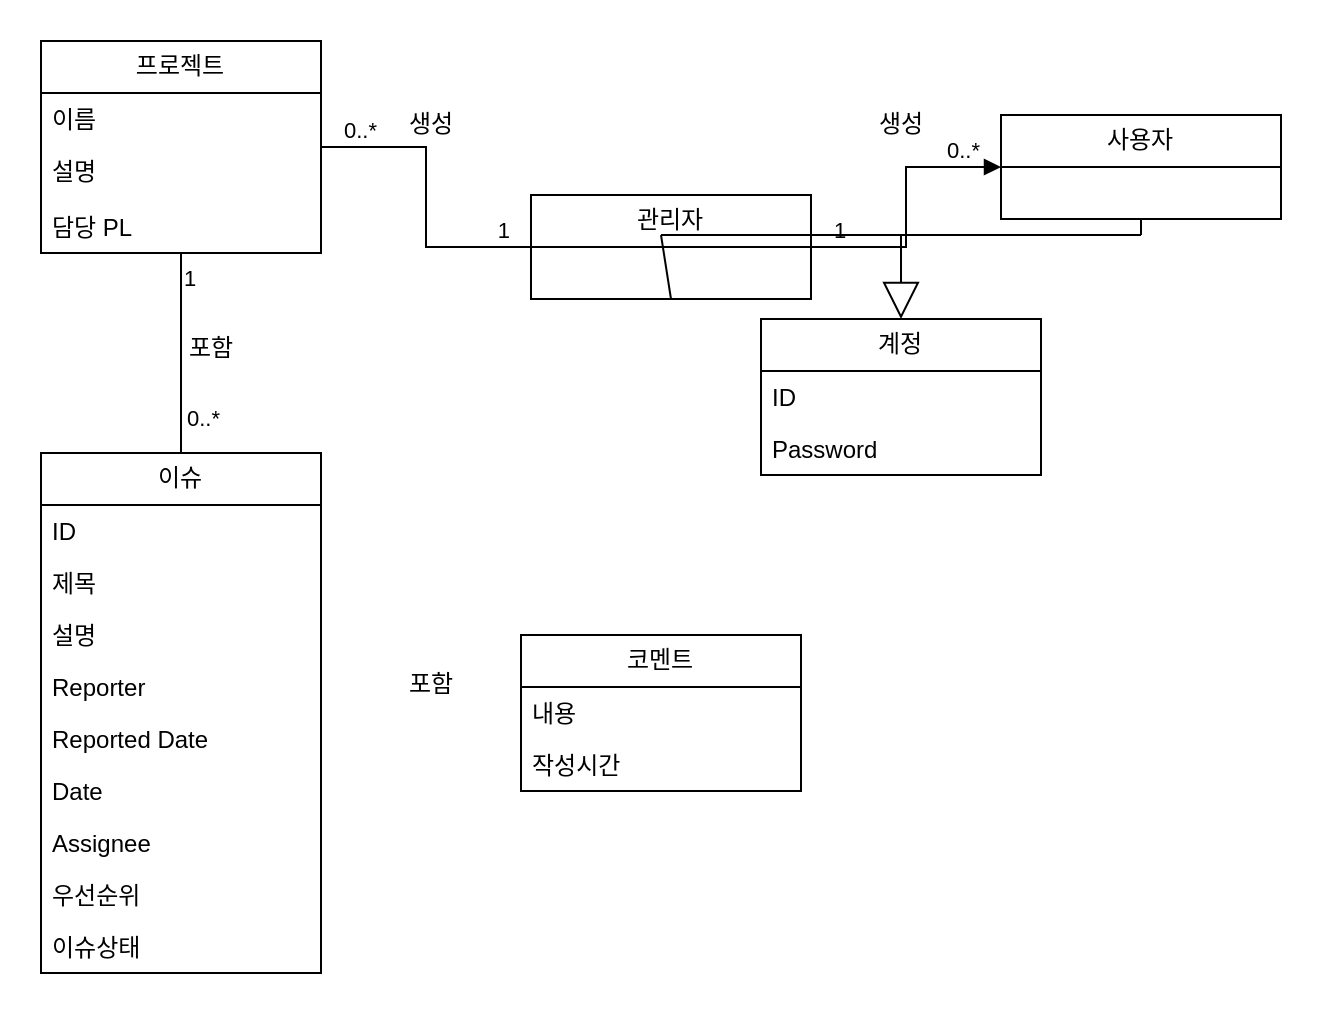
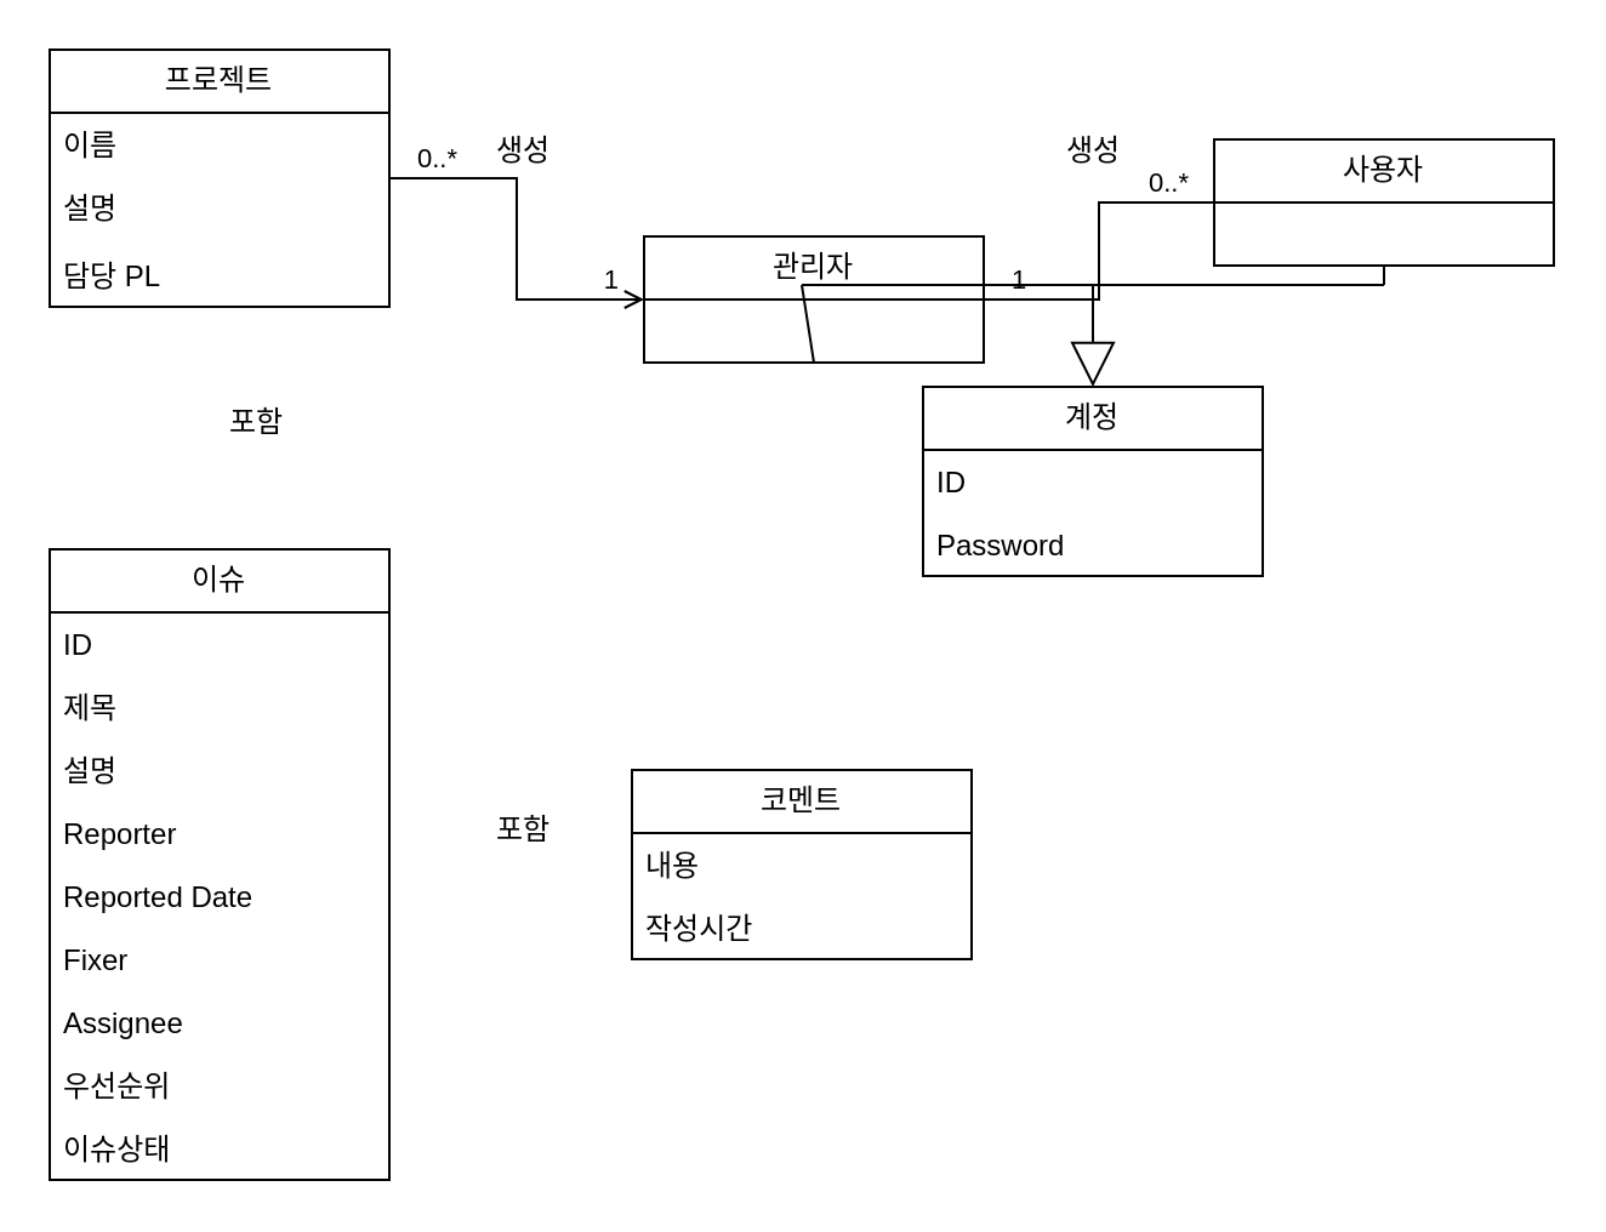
- <mxCell id="28" value="" style="endArrow=block;html=1;edgeStyle=orthogonalEdgeStyle;rounded=0;exitX=1;exitY=0.5;exitDx=0;exitDy=0;entryX=0;entryY=0.5;entryDx=0;entryDy=0;" edge="1" parent="1" source="2" target="3"><mxGeometry relative="1" as="geometry"><mxPoint x="280" y="187" as="sourcePoint" /><mxPoint x="440" y="187" as="targetPoint" /></mxGeometry></mxCell>
+ <mxCell id="28" value="" style="endArrow=none;html=1;edgeStyle=orthogonalEdgeStyle;rounded=0;exitX=1;exitY=0.5;exitDx=0;exitDy=0;entryX=0;entryY=0.5;entryDx=0;entryDy=0;" edge="1" parent="1" source="2" target="3"><mxGeometry relative="1" as="geometry"><mxPoint x="280" y="187" as="sourcePoint" /><mxPoint x="440" y="187" as="targetPoint" /></mxGeometry></mxCell>
- <mxCell id="24" value="" style="endArrow=none;html=1;edgeStyle=orthogonalEdgeStyle;rounded=0;entryX=0;entryY=0.5;entryDx=0;entryDy=0;" edge="1" parent="1" source="4" target="2"><mxGeometry relative="1" as="geometry"><mxPoint x="260" y="197" as="sourcePoint" /><mxPoint x="420" y="197" as="targetPoint" /></mxGeometry></mxCell>
+ <mxCell id="24" value="" style="endArrow=open;html=1;edgeStyle=orthogonalEdgeStyle;rounded=0;entryX=0;entryY=0.5;entryDx=0;entryDy=0;" edge="1" parent="1" source="4" target="2"><mxGeometry relative="1" as="geometry"><mxPoint x="260" y="197" as="sourcePoint" /><mxPoint x="420" y="197" as="targetPoint" /></mxGeometry></mxCell>
- <mxCell id="36" value="" style="endArrow=none;html=1;edgeStyle=orthogonalEdgeStyle;rounded=0;exitX=0.5;exitY=1;exitDx=0;exitDy=0;entryX=0.5;entryY=0;entryDx=0;entryDy=0;" edge="1" parent="1" source="4" target="8"><mxGeometry relative="1" as="geometry"><mxPoint x="280" y="247" as="sourcePoint" /><mxPoint x="440" y="247" as="targetPoint" /></mxGeometry></mxCell>
- <mxCell id="37" value="1" style="edgeLabel;resizable=0;html=1;align=left;verticalAlign=bottom;" connectable="0" vertex="1" parent="36"><mxGeometry x="-1" relative="1" as="geometry"><mxPoint y="21" as="offset" /></mxGeometry></mxCell>
- <mxCell id="38" value="0..*" style="edgeLabel;resizable=0;html=1;align=right;verticalAlign=bottom;" connectable="0" vertex="1" parent="36"><mxGeometry x="1" relative="1" as="geometry"><mxPoint x="20" y="-9" as="offset" /></mxGeometry></mxCell>
- <mxCell id="14" value="Date" style="text;strokeColor=none;fillColor=none;align=left;verticalAlign=top;spacingLeft=4;spacingRight=4;overflow=hidden;rotatable=0;points=[[0,0.5],[1,0.5]];portConstraint=eastwest;whiteSpace=wrap;html=1;" vertex="1" parent="8"><mxGeometry y="156" width="140" height="26" as="geometry" /></mxCell>
+ <mxCell id="14" value="Fixer" style="text;strokeColor=none;fillColor=none;align=left;verticalAlign=top;spacingLeft=4;spacingRight=4;overflow=hidden;rotatable=0;points=[[0,0.5],[1,0.5]];portConstraint=eastwest;whiteSpace=wrap;html=1;" vertex="1" parent="8"><mxGeometry y="156" width="140" height="26" as="geometry" /></mxCell>
